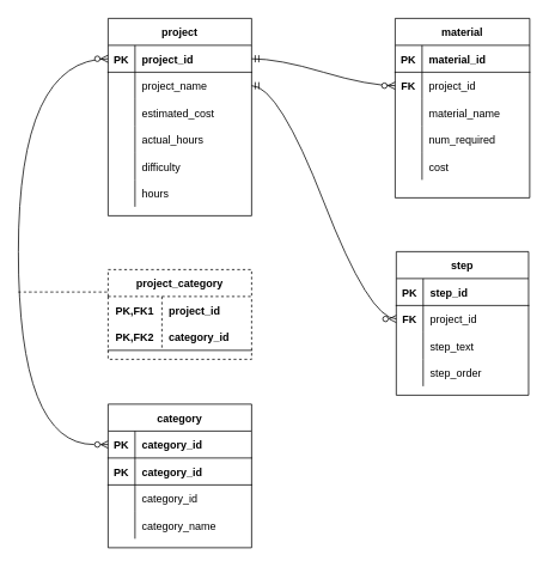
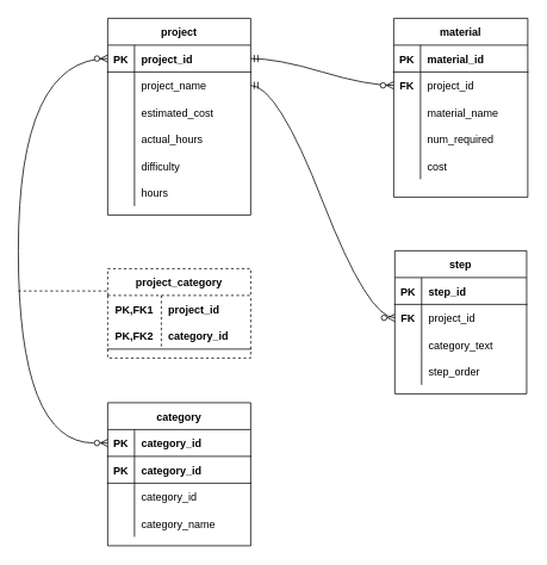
- <mxCell id="46" value="step_text" style="shape=partialRectangle;connectable=0;fillColor=none;top=0;left=0;bottom=0;right=0;align=left;spacingLeft=6;overflow=hidden;" vertex="1" parent="44"><mxGeometry x="30" width="117.5" height="30" as="geometry"><mxRectangle width="117.5" height="30" as="alternateBounds" /></mxGeometry></mxCell>
+ <mxCell id="46" value="category_text" style="shape=partialRectangle;connectable=0;fillColor=none;top=0;left=0;bottom=0;right=0;align=left;spacingLeft=6;overflow=hidden;" vertex="1" parent="44"><mxGeometry x="30" width="117.5" height="30" as="geometry"><mxRectangle width="117.5" height="30" as="alternateBounds" /></mxGeometry></mxCell>
